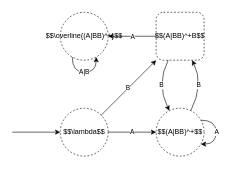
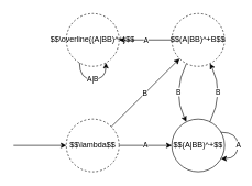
- <mxCell id="4" value="$$(A|BB)^+B$$" style="whiteSpace=wrap;html=1;aspect=fixed;dashed=1;rounded=1;" vertex="1" parent="1"><mxGeometry x="260" y="20" width="80" height="80" as="geometry" /></mxCell>
+ <mxCell id="4" value="$$(A|BB)^+B$$" style="ellipse;whiteSpace=wrap;html=1;aspect=fixed;dashed=1;" vertex="1" parent="1"><mxGeometry x="260" y="20" width="80" height="80" as="geometry" /></mxCell>
- <mxCell id="2" value="$$(A|BB)^+$$" style="ellipse;whiteSpace=wrap;html=1;aspect=fixed;dashed=1;" vertex="1" parent="1"><mxGeometry x="260" y="180" width="80" height="80" as="geometry" /></mxCell>
+ <mxCell id="2" value="$$(A|BB)^+$$" style="ellipse;whiteSpace=wrap;html=1;aspect=fixed;" vertex="1" parent="1"><mxGeometry x="260" y="180" width="80" height="80" as="geometry" /></mxCell>
